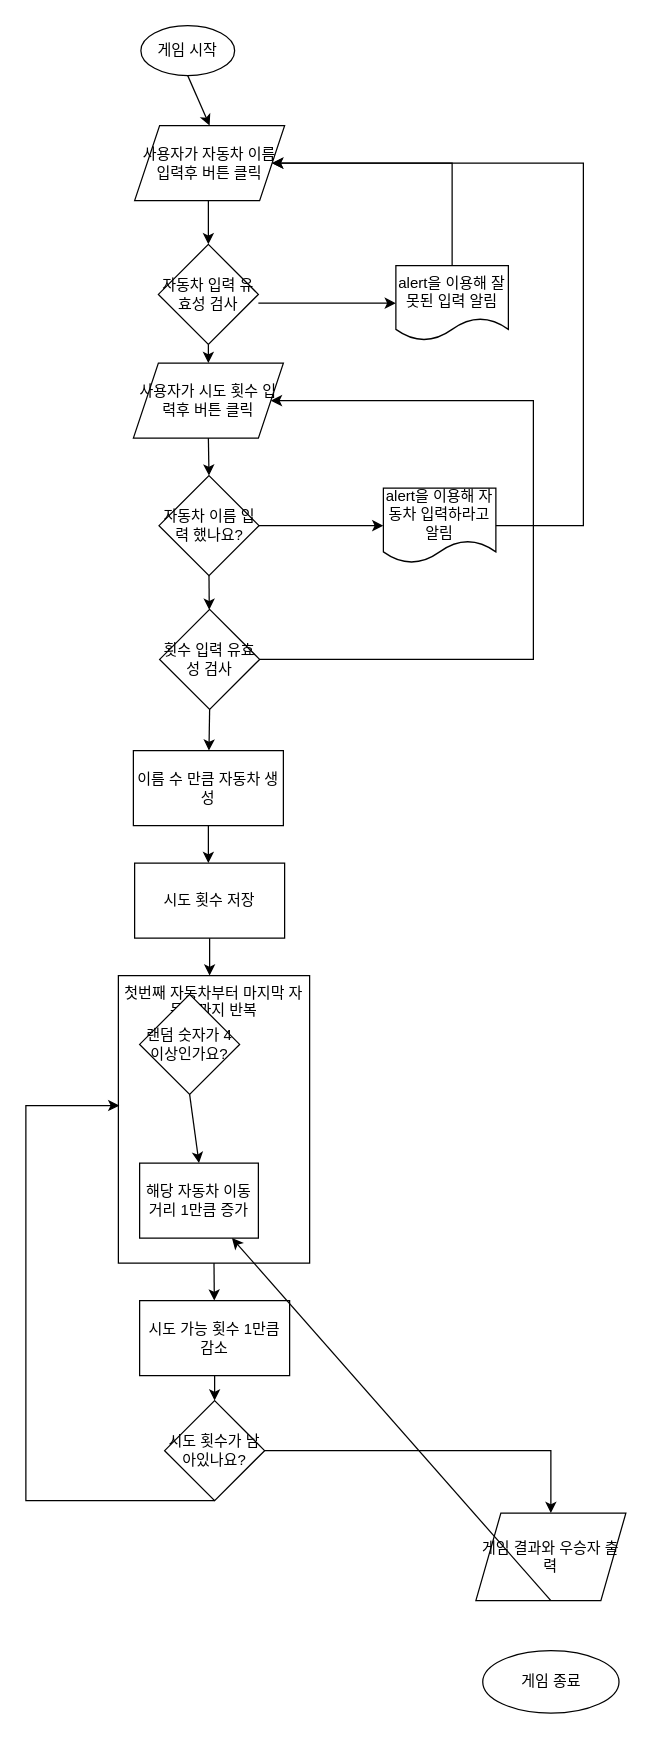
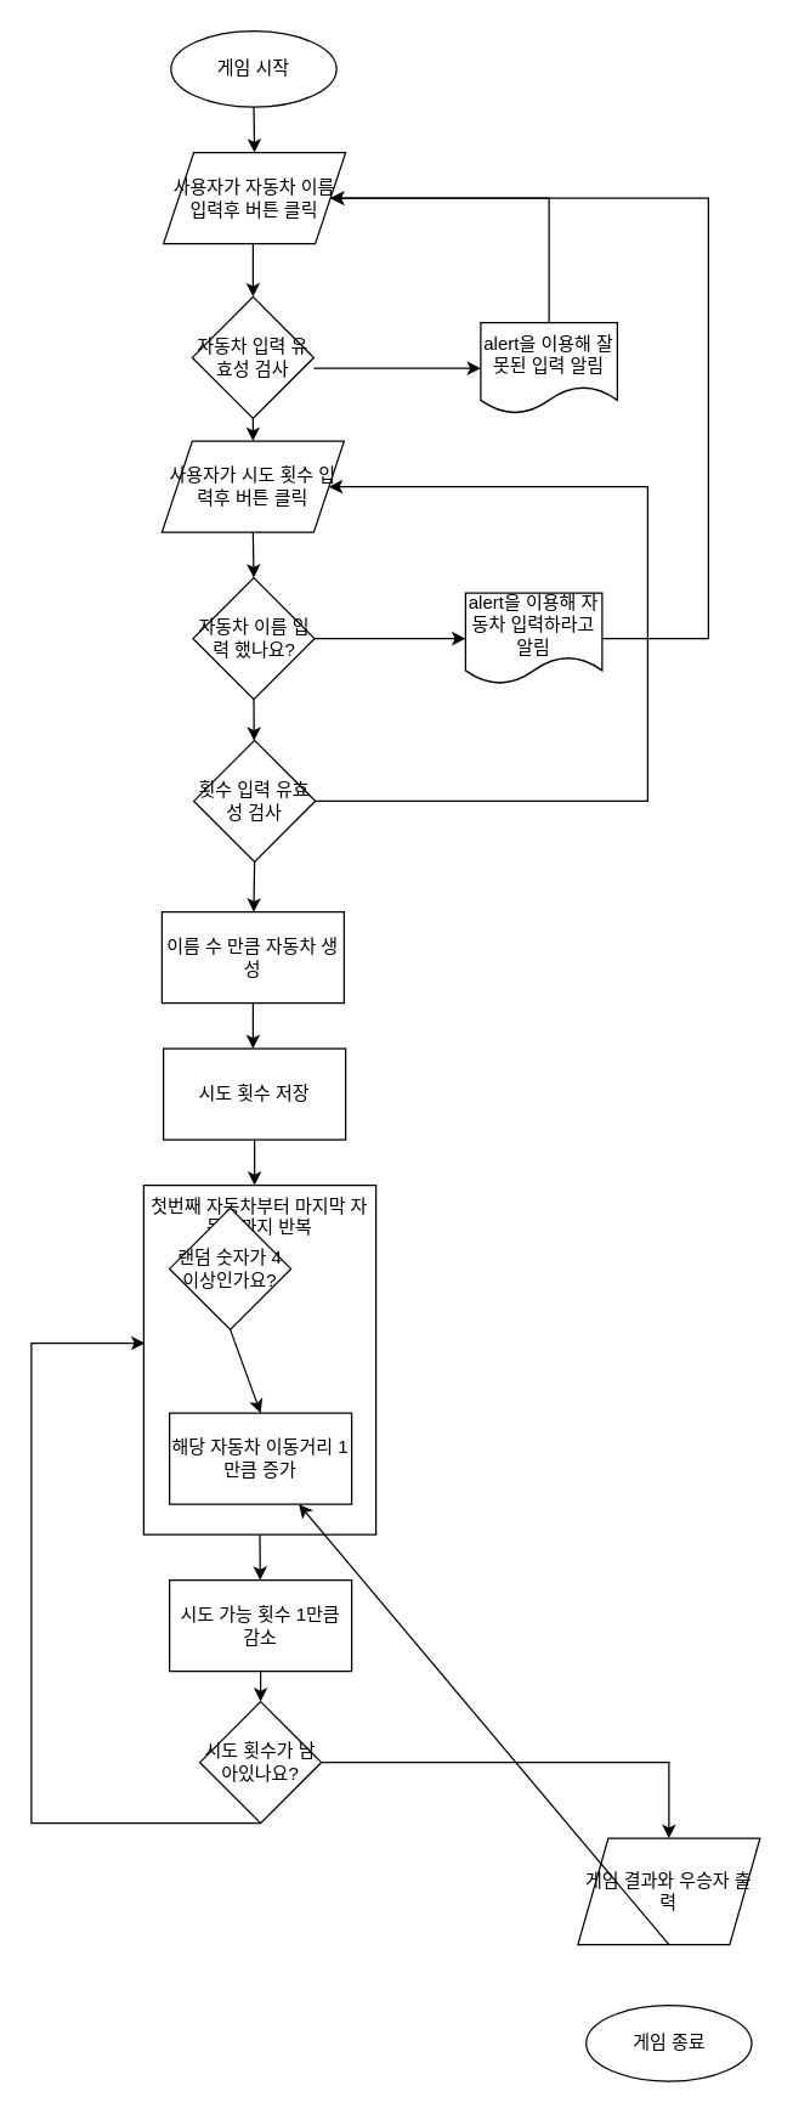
- <mxCell id="2" value="게임 시작" style="ellipse;whiteSpace=wrap;html=1;" vertex="1" parent="1"><mxGeometry x="112" y="20" width="75" height="40" as="geometry" /></mxCell>
+ <mxCell id="2" value="게임 시작" style="ellipse;whiteSpace=wrap;html=1;" vertex="1" parent="1"><mxGeometry x="112" y="20" width="109" height="50" as="geometry" /></mxCell>
- <mxCell id="28" value="해당 자동차 이동거리 1만큼 증가" style="rounded=0;whiteSpace=wrap;html=1;" vertex="1" parent="1"><mxGeometry x="111" y="930" width="95" height="60" as="geometry" /></mxCell>
+ <mxCell id="28" value="해당 자동차 이동거리 1만큼 증가" style="rounded=0;whiteSpace=wrap;html=1;" vertex="1" parent="1"><mxGeometry x="111" y="930" width="120" height="60" as="geometry" /></mxCell>
